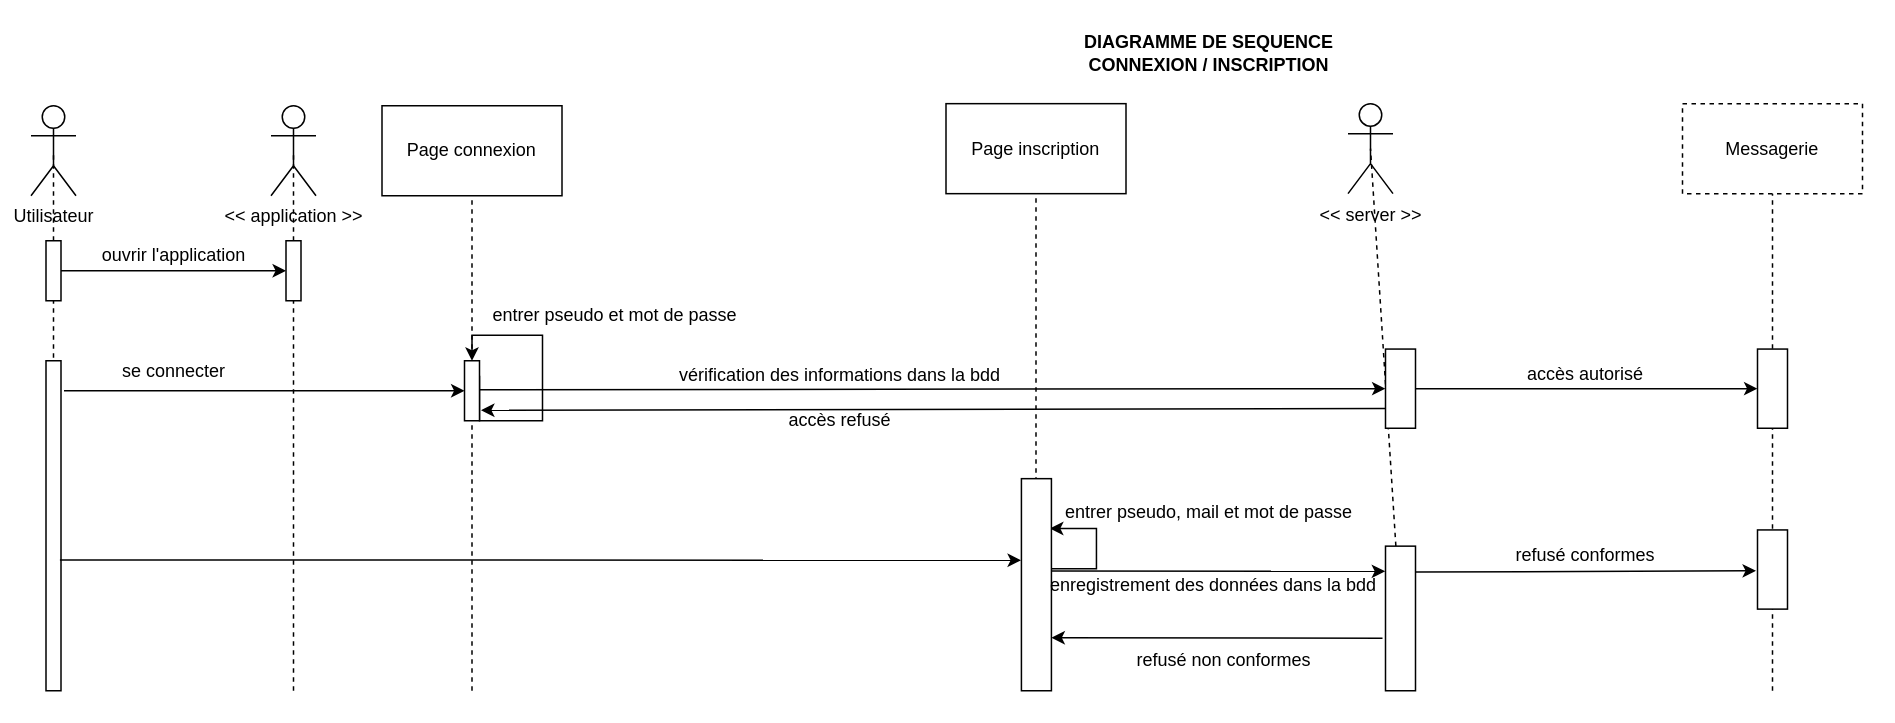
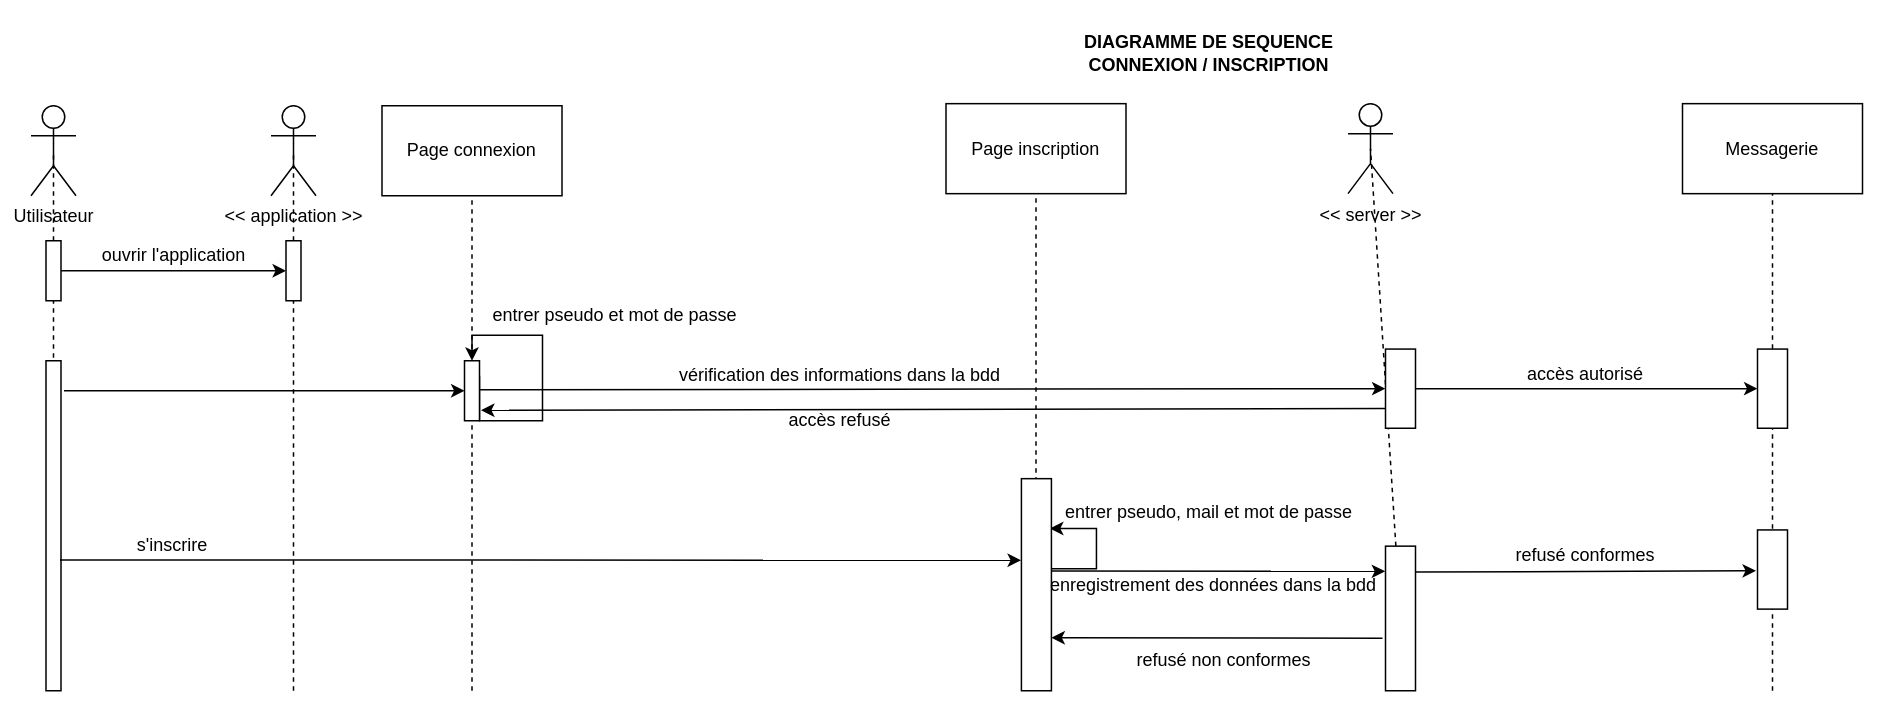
- <mxCell id="31" value="Messagerie" style="rounded=0;whiteSpace=wrap;html=1;dashed=1;" vertex="1" parent="1"><mxGeometry x="1121" y="68.61" width="120" height="60" as="geometry" /></mxCell>
+ <mxCell id="31" value="Messagerie" style="rounded=0;whiteSpace=wrap;html=1;" vertex="1" parent="1"><mxGeometry x="1121" y="68.61" width="120" height="60" as="geometry" /></mxCell>
- <mxCell id="12" value="se connecter" style="text;html=1;align=center;verticalAlign=middle;resizable=0;points=[];autosize=1;strokeColor=none;fillColor=none;" vertex="1" parent="1"><mxGeometry x="75" y="237.21" width="80" height="20" as="geometry" /></mxCell>
+ <mxCell id="13" value="s'inscrire" style="text;html=1;align=center;verticalAlign=middle;resizable=0;points=[];autosize=1;strokeColor=none;fillColor=none;" vertex="1" parent="1"><mxGeometry x="84.28" y="352.79" width="60" height="20" as="geometry" /></mxCell>
